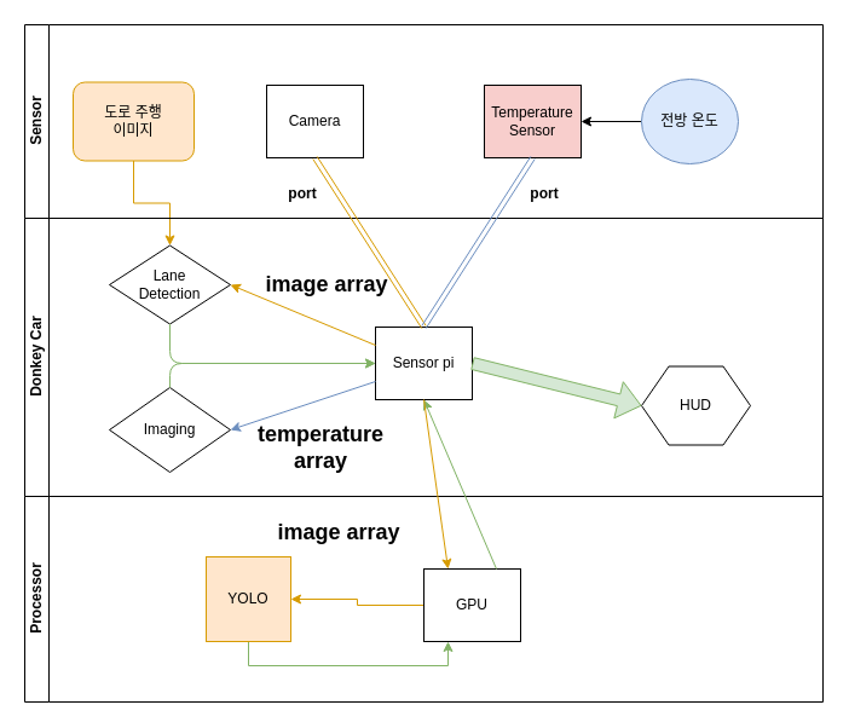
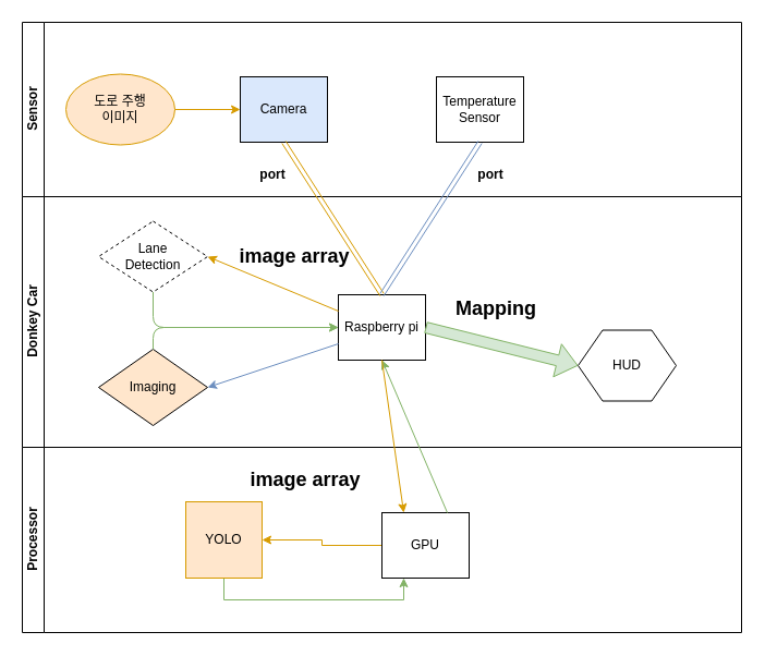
- <mxCell id="4" value="도로 주행&lt;br&gt;이미지" style="whiteSpace=wrap;html=1;fillColor=#ffe6cc;strokeColor=#d79b00;rounded=1;" parent="2" vertex="1"><mxGeometry x="40" y="47.5" width="100" height="65" as="geometry" /></mxCell>
+ <mxCell id="4" value="도로 주행&lt;br&gt;이미지" style="ellipse;whiteSpace=wrap;html=1;fillColor=#ffe6cc;strokeColor=#d79b00;" parent="2" vertex="1"><mxGeometry x="40" y="47.5" width="100" height="65" as="geometry" /></mxCell>
- <mxCell id="5" value="Camera" style="rounded=0;whiteSpace=wrap;html=1;fontFamily=Helvetica;fontSize=12;fontColor=#000000;align=center;" parent="2" vertex="1"><mxGeometry x="200" y="50" width="80" height="60" as="geometry" /></mxCell>
+ <mxCell id="5" value="Camera" style="rounded=0;whiteSpace=wrap;html=1;fontFamily=Helvetica;fontSize=12;fontColor=#000000;align=center;fillColor=#dae8fc;" parent="2" vertex="1"><mxGeometry x="200" y="50" width="80" height="60" as="geometry" /></mxCell>
- <mxCell id="7" value="Temperature&lt;br&gt;Sensor" style="rounded=0;whiteSpace=wrap;html=1;fontFamily=Helvetica;fontSize=12;fontColor=#000000;align=center;fillColor=#f8cecc;" parent="2" vertex="1"><mxGeometry x="380" y="50" width="80" height="60" as="geometry" /></mxCell>
+ <mxCell id="7" value="Temperature&lt;br&gt;Sensor" style="rounded=0;whiteSpace=wrap;html=1;fontFamily=Helvetica;fontSize=12;fontColor=#000000;align=center;" parent="2" vertex="1"><mxGeometry x="380" y="50" width="80" height="60" as="geometry" /></mxCell>
- <mxCell id="6" value="" style="edgeStyle=orthogonalEdgeStyle;rounded=0;orthogonalLoop=1;jettySize=auto;html=1;endArrow=classic;endFill=1;exitX=0;exitY=0.5;exitDx=0;exitDy=0;entryX=1;entryY=0.5;entryDx=0;entryDy=0;" parent="2" source="8" target="7" edge="1"><mxGeometry relative="1" as="geometry"><mxPoint x="380" y="80" as="targetPoint" /></mxGeometry></mxCell>
- <mxCell id="8" value="전방 온도" style="ellipse;whiteSpace=wrap;html=1;fillColor=#dae8fc;strokeColor=#6c8ebf;" parent="2" vertex="1"><mxGeometry x="510" y="45" width="80" height="70" as="geometry" /></mxCell>
- <mxCell id="3" value="" style="edgeStyle=orthogonalEdgeStyle;rounded=0;orthogonalLoop=1;jettySize=auto;html=1;fillColor=#ffe6cc;strokeColor=#d79b00;" parent="2" source="4" target="12" edge="1"><mxGeometry relative="1" as="geometry" /></mxCell>
+ <mxCell id="3" value="" style="edgeStyle=orthogonalEdgeStyle;rounded=0;orthogonalLoop=1;jettySize=auto;html=1;fillColor=#ffe6cc;strokeColor=#d79b00;" parent="2" source="4" target="5" edge="1"><mxGeometry relative="1" as="geometry" /></mxCell>
- <mxCell id="12" value="Lane&lt;br&gt;Detection" style="rhombus;whiteSpace=wrap;html=1;fontFamily=Helvetica;fontSize=12;fontColor=#000000;align=center;" parent="11" vertex="1"><mxGeometry x="70" y="22.5" width="100" height="65" as="geometry" /></mxCell>
+ <mxCell id="12" value="Lane&lt;br&gt;Detection" style="rhombus;whiteSpace=wrap;html=1;fontFamily=Helvetica;fontSize=12;fontColor=#000000;align=center;dashed=1;" parent="11" vertex="1"><mxGeometry x="70" y="22.5" width="100" height="65" as="geometry" /></mxCell>
+ <mxCell id="15" value="&lt;font style=&quot;font-size: 18px&quot;&gt;&lt;b&gt;Mapping&lt;/b&gt;&lt;/font&gt;" style="text;html=1;strokeColor=none;fillColor=none;align=center;verticalAlign=middle;whiteSpace=wrap;rounded=0;" vertex="1" parent="11"><mxGeometry x="380" y="87.5" width="110" height="30" as="geometry" /></mxCell>
- <mxCell id="13" value="Sensor pi" style="rounded=0;whiteSpace=wrap;html=1;fontFamily=Helvetica;fontSize=12;fontColor=#000000;align=center;" parent="11" vertex="1"><mxGeometry x="290" y="90" width="80" height="60" as="geometry" /></mxCell>
+ <mxCell id="13" value="Raspberry pi" style="rounded=0;whiteSpace=wrap;html=1;fontFamily=Helvetica;fontSize=12;fontColor=#000000;align=center;" parent="11" vertex="1"><mxGeometry x="290" y="90" width="80" height="60" as="geometry" /></mxCell>
- <mxCell id="17" value="Imaging" style="rhombus;whiteSpace=wrap;html=1;" vertex="1" parent="11"><mxGeometry x="70" y="140" width="100" height="70" as="geometry" /></mxCell>
+ <mxCell id="17" value="Imaging" style="rhombus;whiteSpace=wrap;html=1;fillColor=#ffe6cc;" vertex="1" parent="11"><mxGeometry x="70" y="140" width="100" height="70" as="geometry" /></mxCell>
- <mxCell id="22" value="&lt;font style=&quot;font-size: 18px&quot;&gt;&lt;b&gt;temperature&lt;br&gt;array&lt;/b&gt;&lt;/font&gt;" style="text;html=1;strokeColor=none;fillColor=none;align=center;verticalAlign=middle;whiteSpace=wrap;rounded=0;" vertex="1" parent="11"><mxGeometry x="200" y="170" width="90" height="40" as="geometry" /></mxCell>
